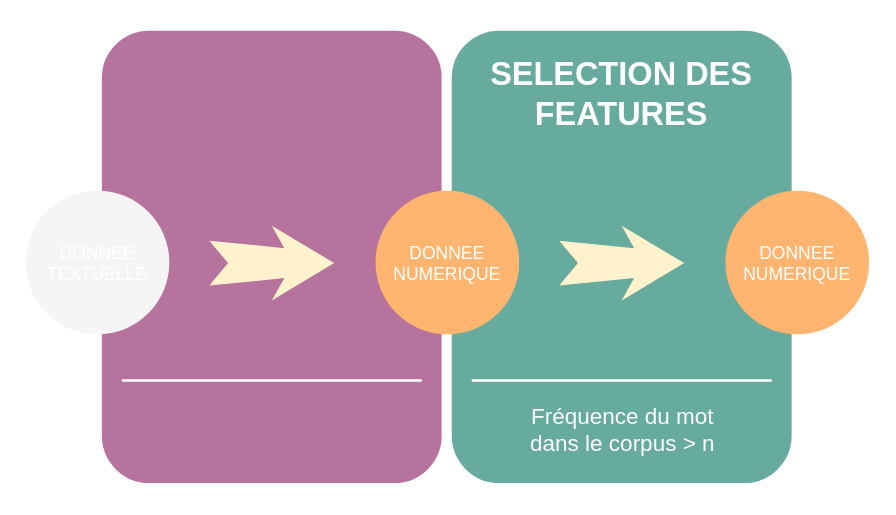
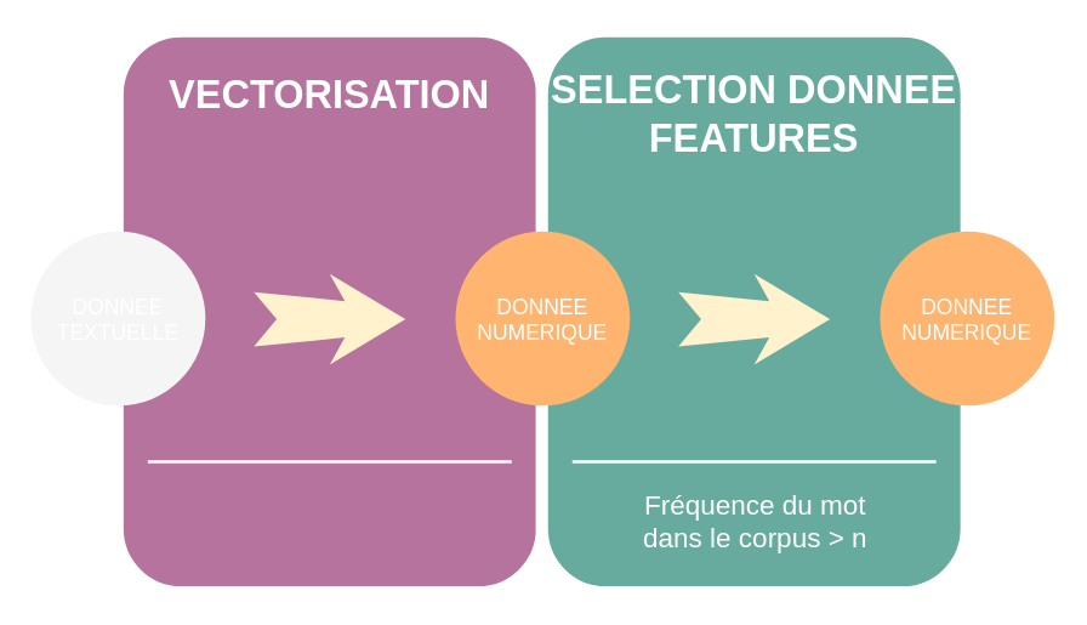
+ <mxCell id="3" value="VECTORISATION" style="text;html=1;strokeColor=none;fillColor=none;align=center;verticalAlign=middle;whiteSpace=wrap;rounded=0;shadow=0;fontSize=26;fontColor=#FFFFFF;fontStyle=1" parent="1" vertex="1"><mxGeometry x="77" y="32" width="280" height="60" as="geometry" /></mxCell>
- <mxCell id="8" value="SELECTION DES FEATURES" style="text;html=1;strokeColor=none;fillColor=none;align=center;verticalAlign=middle;whiteSpace=wrap;rounded=0;shadow=0;fontSize=26;fontColor=#FFFFFF;fontStyle=1" parent="1" vertex="1"><mxGeometry x="357" y="32" width="280" height="85" as="geometry" /></mxCell>
+ <mxCell id="8" value="SELECTION DONNEE FEATURES" style="text;html=1;strokeColor=none;fillColor=none;align=center;verticalAlign=middle;whiteSpace=wrap;rounded=0;shadow=0;fontSize=26;fontColor=#FFFFFF;fontStyle=1" parent="1" vertex="1"><mxGeometry x="357" y="32" width="280" height="85" as="geometry" /></mxCell>
